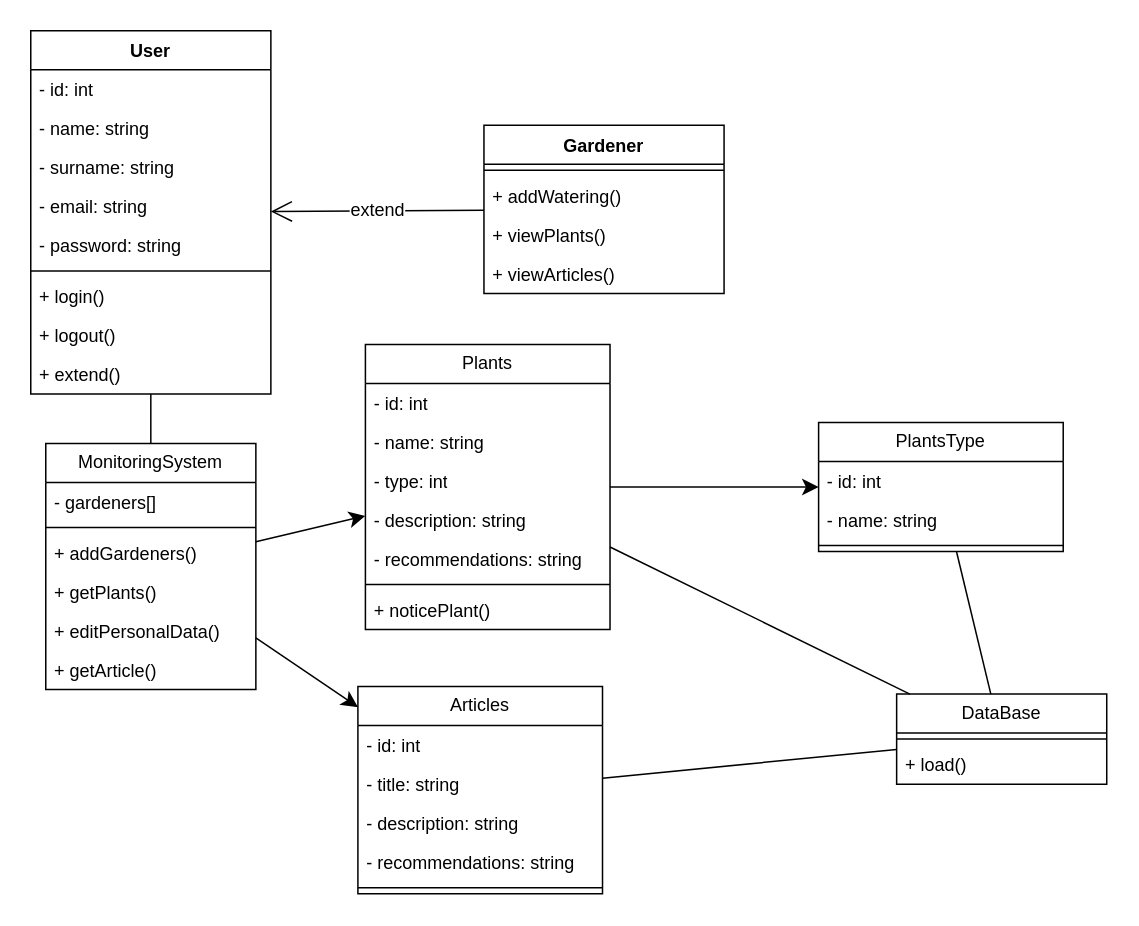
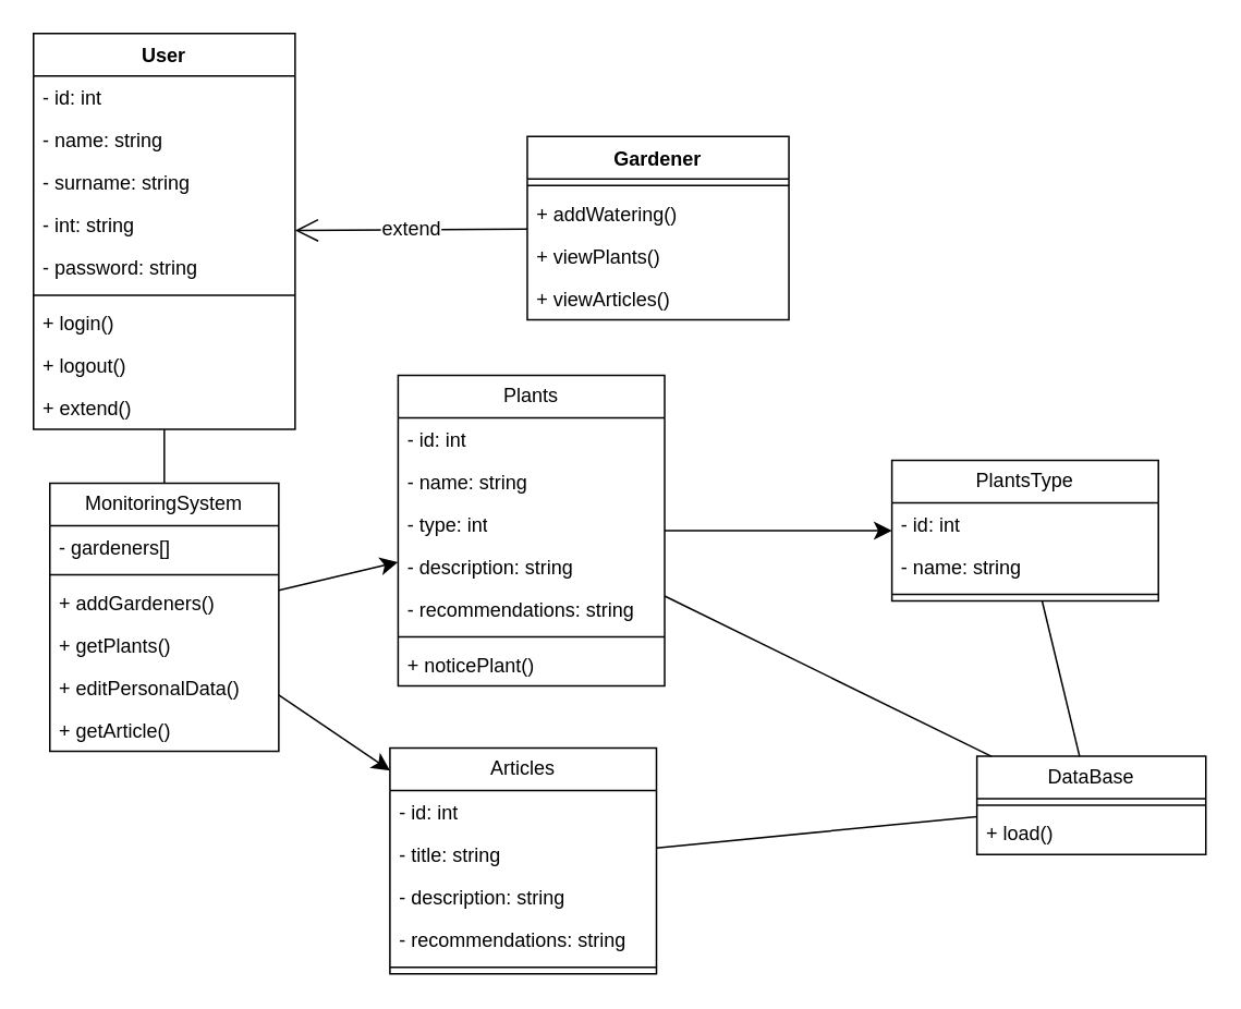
- <mxCell id="32" value="- email: string" style="text;strokeColor=none;fillColor=none;align=left;verticalAlign=top;spacingLeft=4;spacingRight=4;overflow=hidden;rotatable=0;points=[[0,0.5],[1,0.5]];portConstraint=eastwest;whiteSpace=wrap;html=1;fontFamily=Helvetica;fontSize=12;fontColor=default;labelBackgroundColor=default;" parent="28" vertex="1"><mxGeometry y="104" width="160" height="26" as="geometry" /></mxCell>
+ <mxCell id="32" value="- int: string" style="text;strokeColor=none;fillColor=none;align=left;verticalAlign=top;spacingLeft=4;spacingRight=4;overflow=hidden;rotatable=0;points=[[0,0.5],[1,0.5]];portConstraint=eastwest;whiteSpace=wrap;html=1;fontFamily=Helvetica;fontSize=12;fontColor=default;labelBackgroundColor=default;" parent="28" vertex="1"><mxGeometry y="104" width="160" height="26" as="geometry" /></mxCell>
